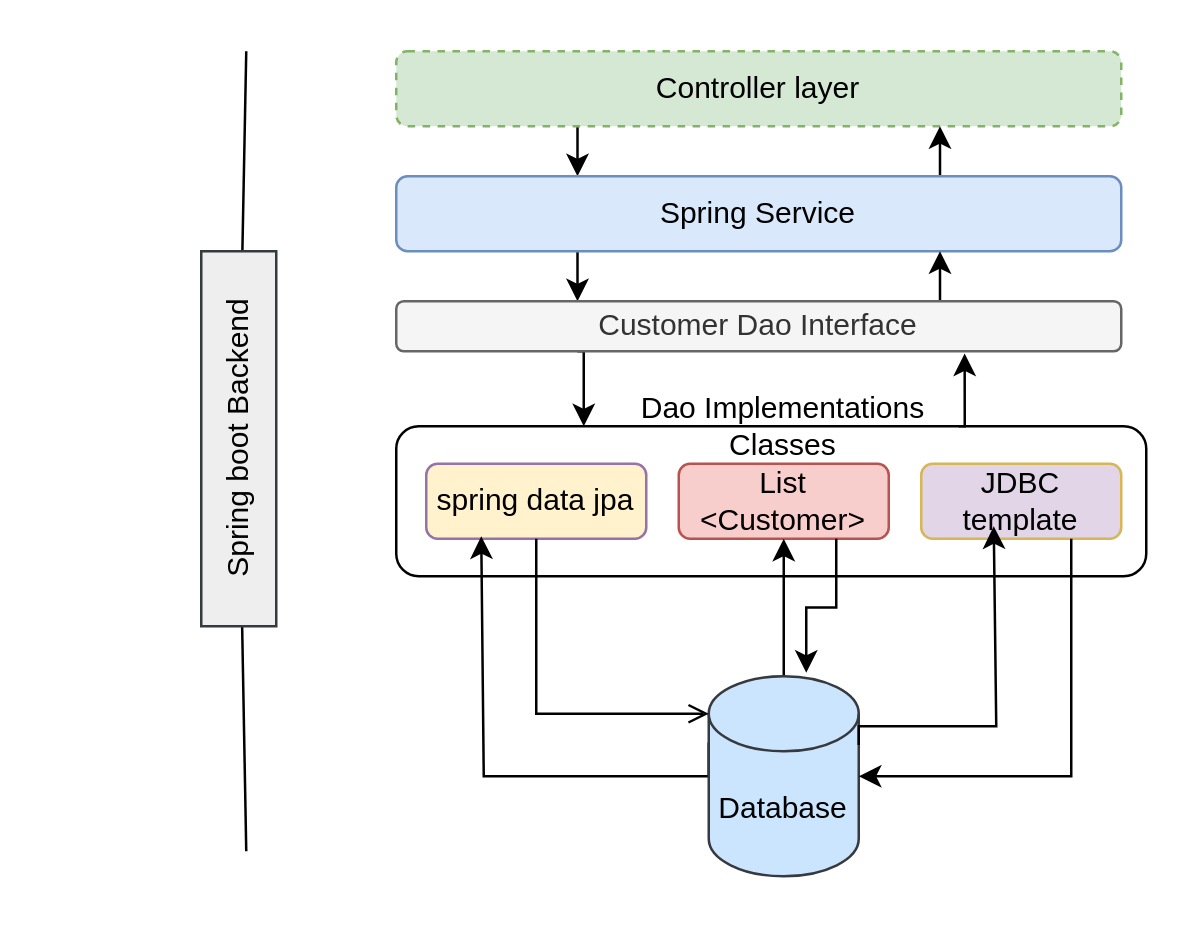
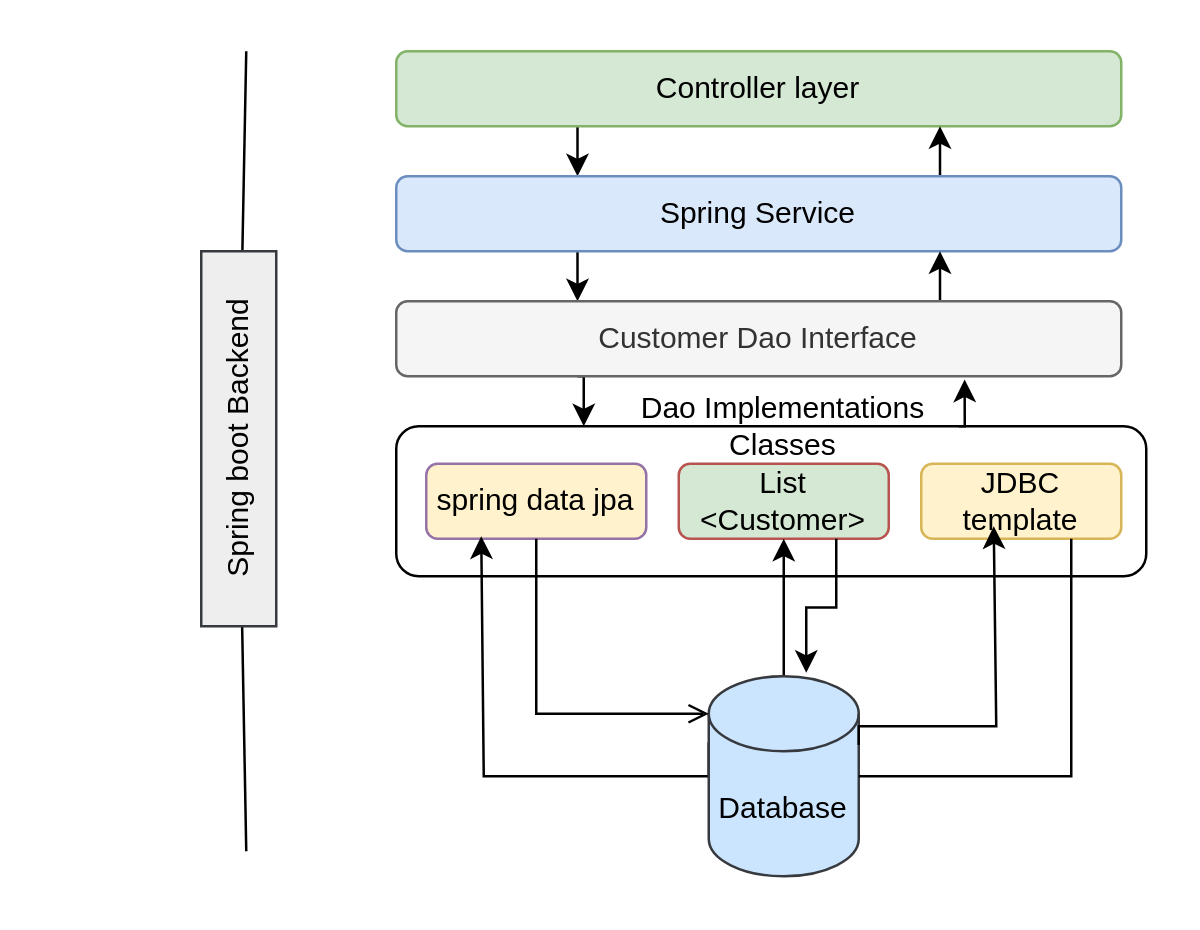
- <mxCell id="3" value="Controller layer" style="rounded=1;whiteSpace=wrap;html=1;fillColor=#d5e8d4;strokeColor=#82b366;dashed=1;" vertex="1" parent="1"><mxGeometry x="158" y="20" width="290" height="30" as="geometry" /></mxCell>
+ <mxCell id="3" value="Controller layer" style="rounded=1;whiteSpace=wrap;html=1;fillColor=#d5e8d4;strokeColor=#82b366;" vertex="1" parent="1"><mxGeometry x="158" y="20" width="290" height="30" as="geometry" /></mxCell>
- <mxCell id="9" value="Customer Dao Interface" style="rounded=1;whiteSpace=wrap;html=1;fillColor=#f5f5f5;fontColor=#333333;strokeColor=#666666;" vertex="1" parent="1"><mxGeometry x="158" y="120" width="290" height="20" as="geometry" /></mxCell>
+ <mxCell id="9" value="Customer Dao Interface" style="rounded=1;whiteSpace=wrap;html=1;fillColor=#f5f5f5;fontColor=#333333;strokeColor=#666666;" vertex="1" parent="1"><mxGeometry x="158" y="120" width="290" height="30" as="geometry" /></mxCell>
- <mxCell id="12" value="List &amp;lt;Customer&amp;gt;" style="rounded=1;whiteSpace=wrap;html=1;fillColor=#f8cecc;strokeColor=#b85450;" vertex="1" parent="1"><mxGeometry x="271" y="185" width="84" height="30" as="geometry" /></mxCell>
+ <mxCell id="12" value="List &amp;lt;Customer&amp;gt;" style="rounded=1;whiteSpace=wrap;html=1;fillColor=#d5e8d4;strokeColor=#b85450;" vertex="1" parent="1"><mxGeometry x="271" y="185" width="84" height="30" as="geometry" /></mxCell>
- <mxCell id="13" value="JDBC template" style="rounded=1;whiteSpace=wrap;html=1;fillColor=#e1d5e7;strokeColor=#d6b656;" vertex="1" parent="1"><mxGeometry x="368" y="185" width="80" height="30" as="geometry" /></mxCell>
+ <mxCell id="13" value="JDBC template" style="rounded=1;whiteSpace=wrap;html=1;fillColor=#fff2cc;strokeColor=#d6b656;" vertex="1" parent="1"><mxGeometry x="368" y="185" width="80" height="30" as="geometry" /></mxCell>
- <mxCell id="19" style="edgeStyle=orthogonalEdgeStyle;rounded=0;orthogonalLoop=1;jettySize=auto;html=1;exitX=0.75;exitY=1;exitDx=0;exitDy=0;entryX=1;entryY=0.5;entryDx=0;entryDy=0;entryPerimeter=0;" edge="1" parent="1" source="13" target="16"><mxGeometry relative="1" as="geometry" /></mxCell>
+ <mxCell id="19" style="edgeStyle=orthogonalEdgeStyle;rounded=0;orthogonalLoop=1;jettySize=auto;html=1;exitX=0.75;exitY=1;exitDx=0;exitDy=0;entryX=1;entryY=0.5;entryDx=0;entryDy=0;entryPerimeter=0;endArrow=none;" edge="1" parent="1" source="13" target="16"><mxGeometry relative="1" as="geometry" /></mxCell>
